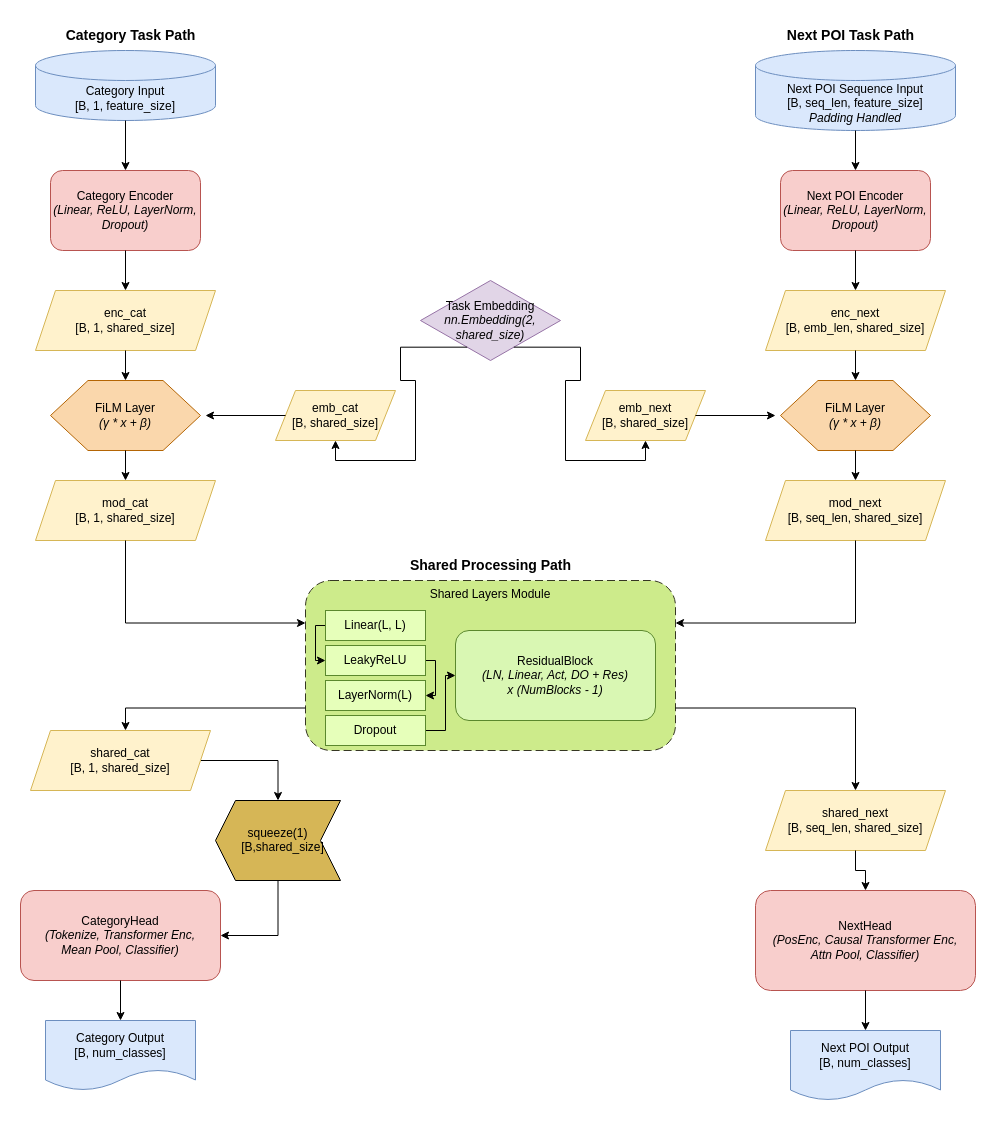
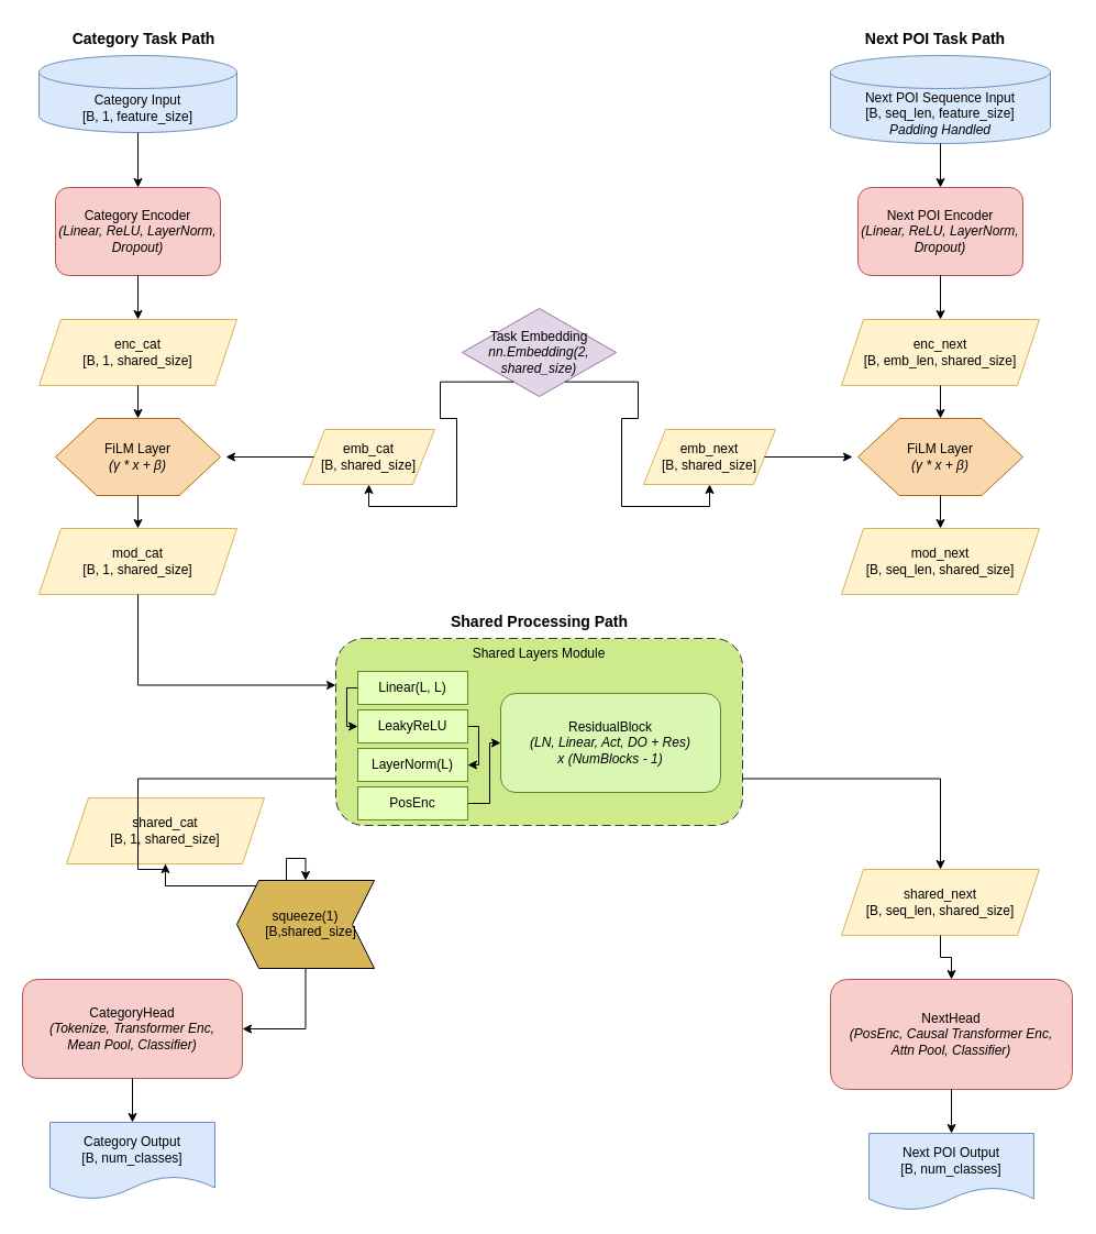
- <mxCell id="44" style="edgeStyle=orthogonalEdgeStyle;rounded=0;orthogonalLoop=1;jettySize=auto;html=1;entryX=1;entryY=0.25;entryDx=0;entryDy=0;endArrow=classic;endFill=1;" edge="1" parent="1" source="14" target="15"><mxGeometry relative="1" as="geometry"><Array as="points"><mxPoint x="855" y="622" /><mxPoint x="675" y="622" /></Array></mxGeometry></mxCell>
- <mxCell id="22" value="Dropout" style="rounded=0;whiteSpace=wrap;html=1;fillColor=#e6ffba;strokeColor=#5B882D;" vertex="1" parent="15"><mxGeometry x="20" y="135" width="100" height="30" as="geometry" /></mxCell>
+ <mxCell id="22" value="PosEnc" style="rounded=0;whiteSpace=wrap;html=1;fillColor=#e6ffba;strokeColor=#5B882D;" vertex="1" parent="15"><mxGeometry x="20" y="135" width="100" height="30" as="geometry" /></mxCell>
- <mxCell id="25" value="shared_cat&lt;br&gt;[B, 1, shared_size]" style="shape=parallelogram;perimeter=parallelogramPerimeter;whiteSpace=wrap;html=1;fixedSize=1;fillColor=#fff2cc;strokeColor=#d6b656;" vertex="1" parent="1"><mxGeometry x="30" y="730" width="180" height="60" as="geometry" /></mxCell>
+ <mxCell id="25" value="shared_cat&lt;br&gt;[B, 1, shared_size]" style="shape=parallelogram;perimeter=parallelogramPerimeter;whiteSpace=wrap;html=1;fixedSize=1;fillColor=#fff2cc;strokeColor=#d6b656;" vertex="1" parent="1"><mxGeometry x="60" y="725" width="180" height="60" as="geometry" /></mxCell>
